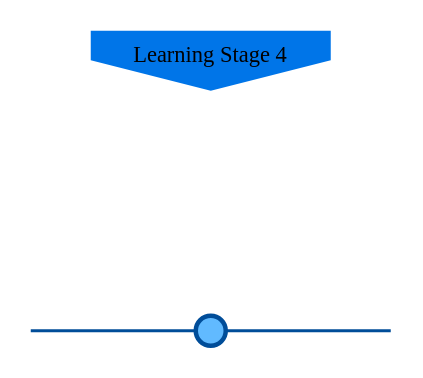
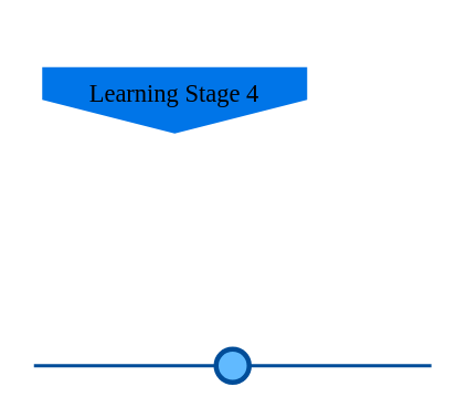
- <mxCell id="4" value="&lt;span&gt;&lt;font color=&quot;#000000&quot; face=&quot;Serif&quot;&gt;Learning Stage 4&lt;/font&gt;&lt;/span&gt;" style="shape=offPageConnector;whiteSpace=wrap;html=1;fillColor=#0075E8;fontSize=15;fontColor=#FFFFFF;size=0.509;verticalAlign=top;strokeColor=none;" parent="1" vertex="1"><mxGeometry x="60" y="20" width="160" height="40" as="geometry" /></mxCell>
+ <mxCell id="4" value="&lt;span&gt;&lt;font color=&quot;#000000&quot; face=&quot;Serif&quot;&gt;Learning Stage 4&lt;/font&gt;&lt;/span&gt;" style="shape=offPageConnector;whiteSpace=wrap;html=1;fillColor=#0075E8;fontSize=15;fontColor=#FFFFFF;size=0.509;verticalAlign=top;strokeColor=none;" parent="1" vertex="1"><mxGeometry x="25" y="40" width="160" height="40" as="geometry" /></mxCell>
